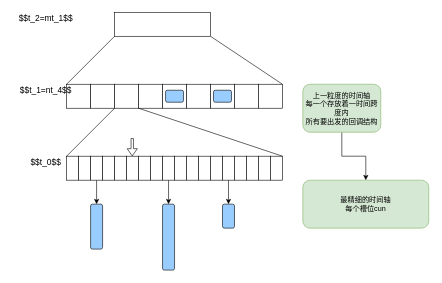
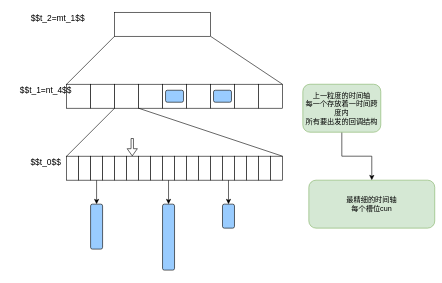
- <mxCell id="48" value="$$t_2=mt_1$$" style="text;html=1;align=center;verticalAlign=middle;resizable=0;points=[];autosize=1;strokeColor=none;fillColor=none;fontSize=14;" vertex="1" parent="1"><mxGeometry x="20" y="20" width="110" height="20" as="geometry" /></mxCell>
+ <mxCell id="48" value="$$t_2=mt_1$$" style="text;html=1;align=center;verticalAlign=middle;resizable=0;points=[];autosize=1;strokeColor=none;fillColor=none;fontSize=14;" vertex="1" parent="1"><mxGeometry x="40" y="20" width="110" height="20" as="geometry" /></mxCell>
- <mxCell id="26" value="最精细的时间轴&lt;br&gt;每个槽位cun" style="rounded=1;whiteSpace=wrap;html=1;fillColor=#d5e8d4;strokeColor=#82b366;" vertex="1" parent="1"><mxGeometry x="504" y="300" width="210" height="80" as="geometry" /></mxCell>
+ <mxCell id="26" value="最精细的时间轴&lt;br&gt;每个槽位cun" style="rounded=1;whiteSpace=wrap;html=1;fillColor=#d5e8d4;strokeColor=#82b366;" vertex="1" parent="1"><mxGeometry x="514" y="300" width="210" height="80" as="geometry" /></mxCell>
